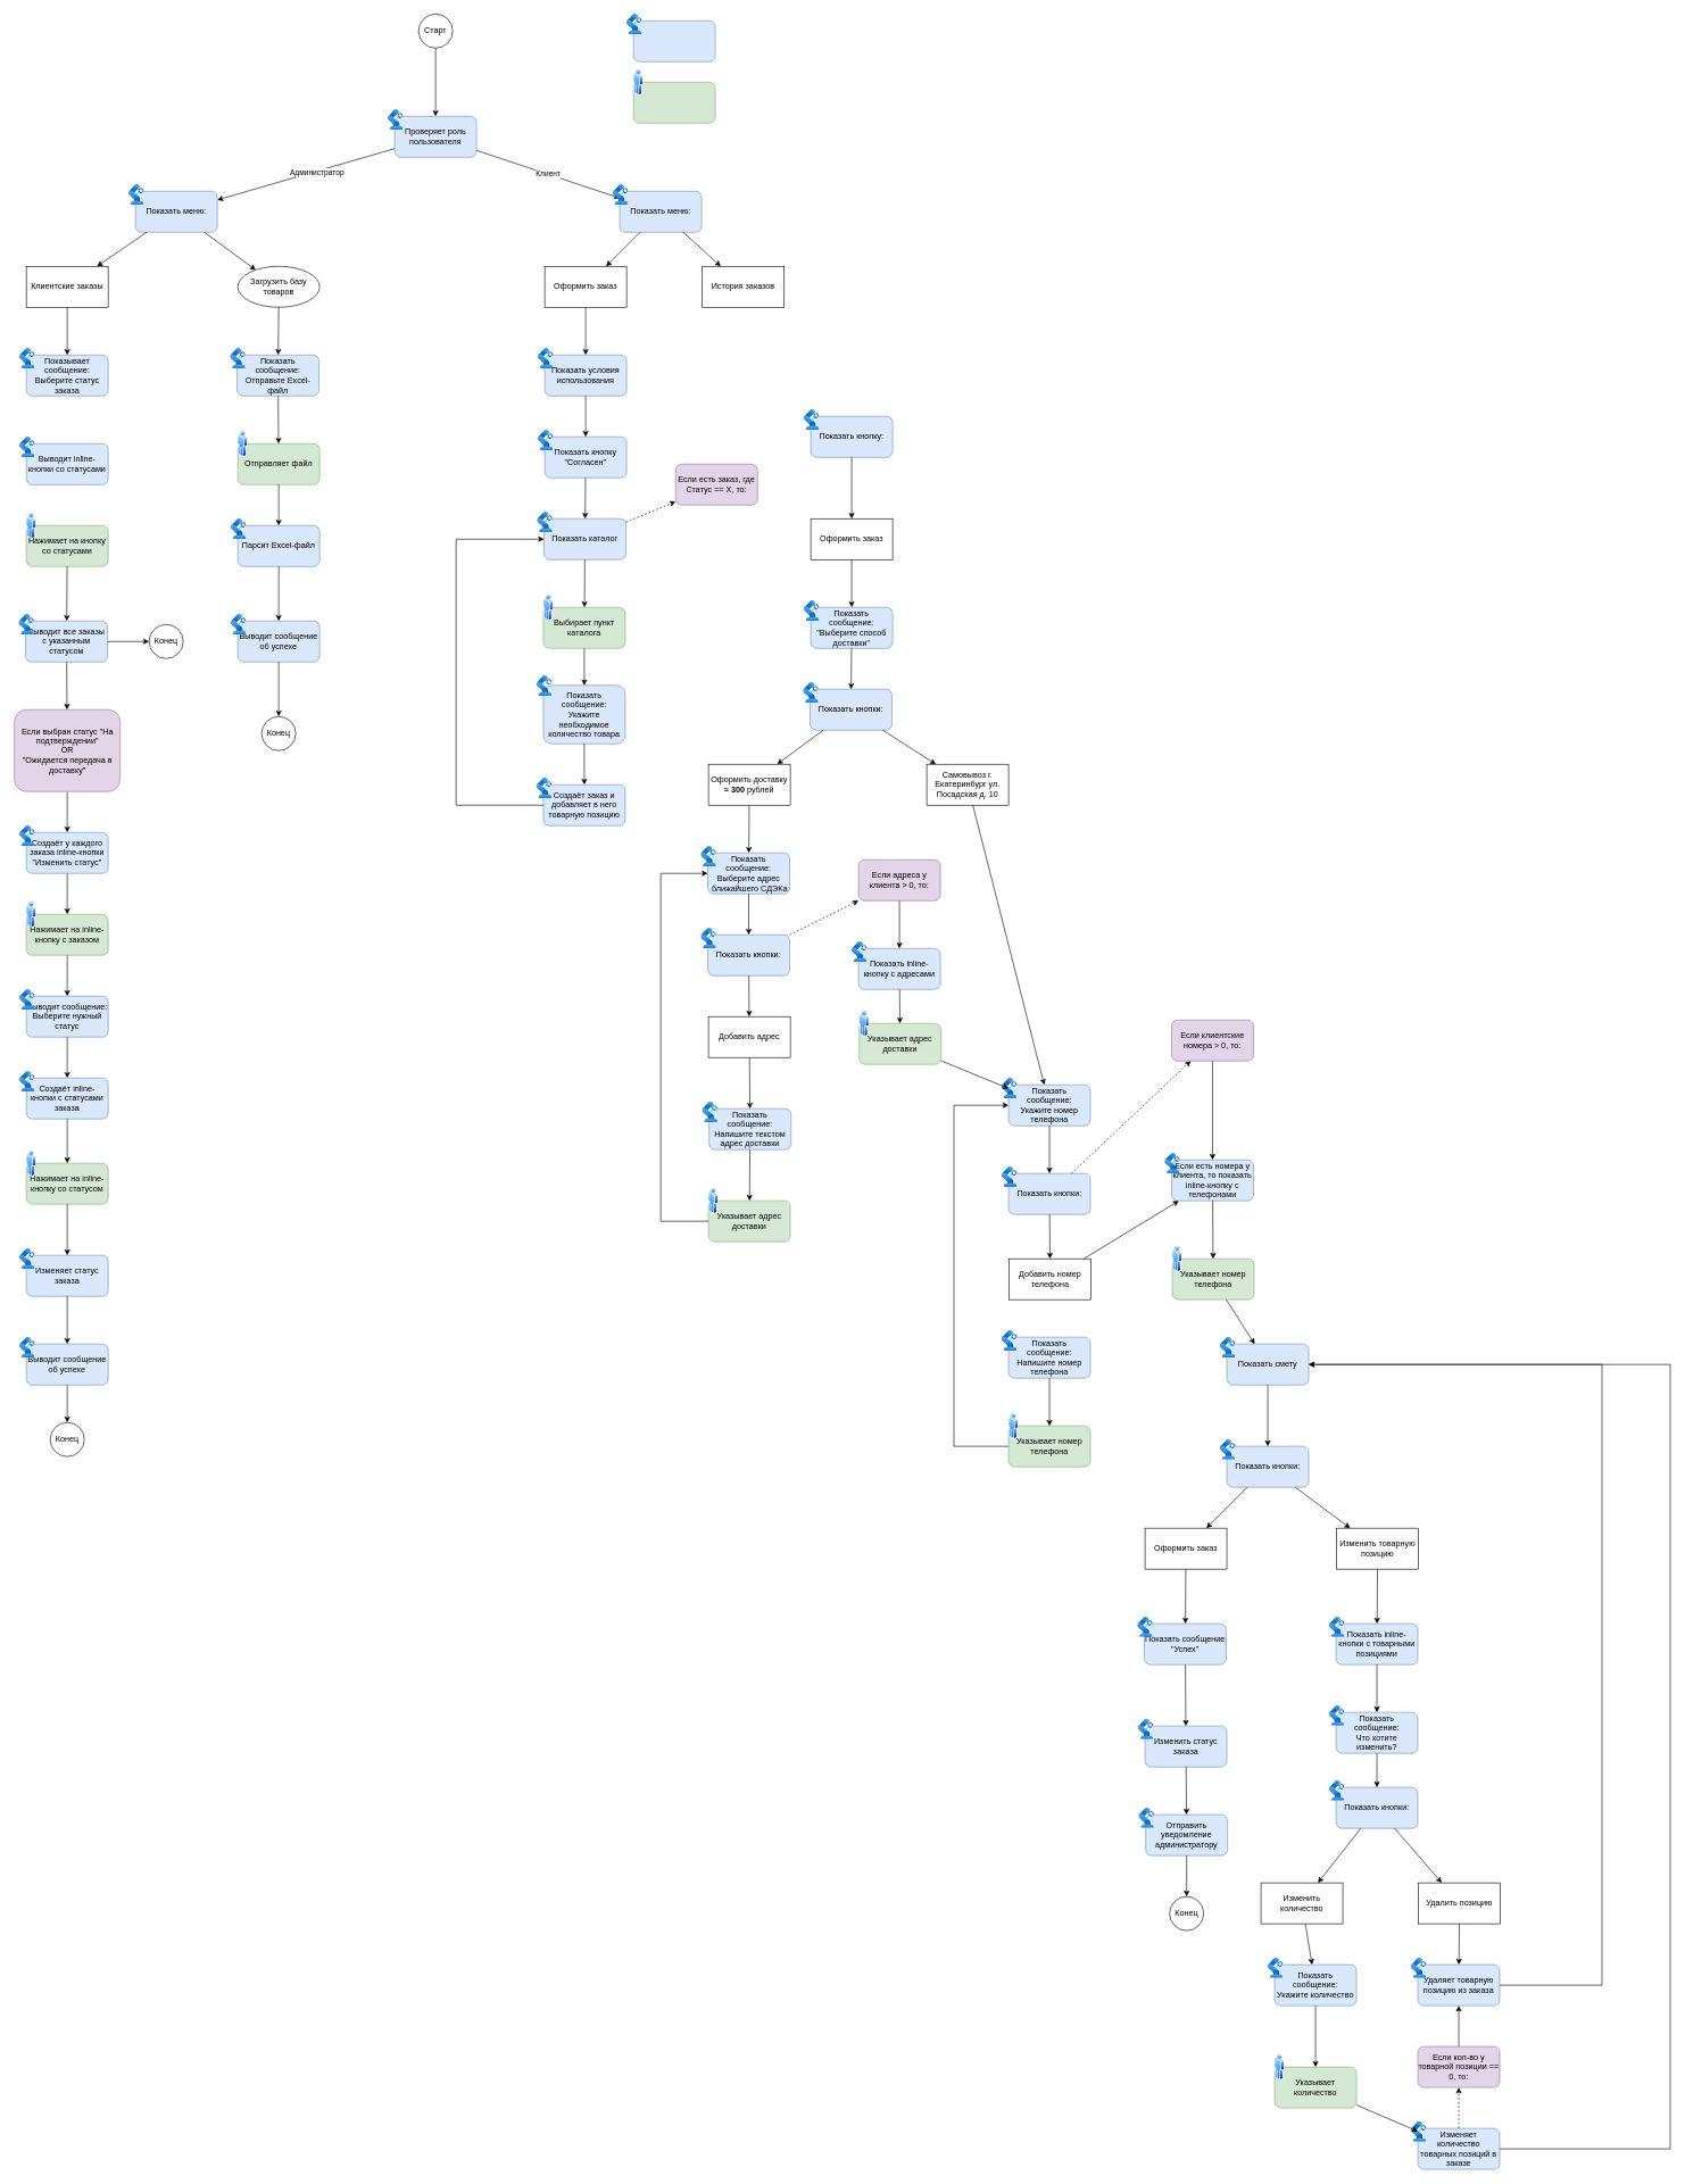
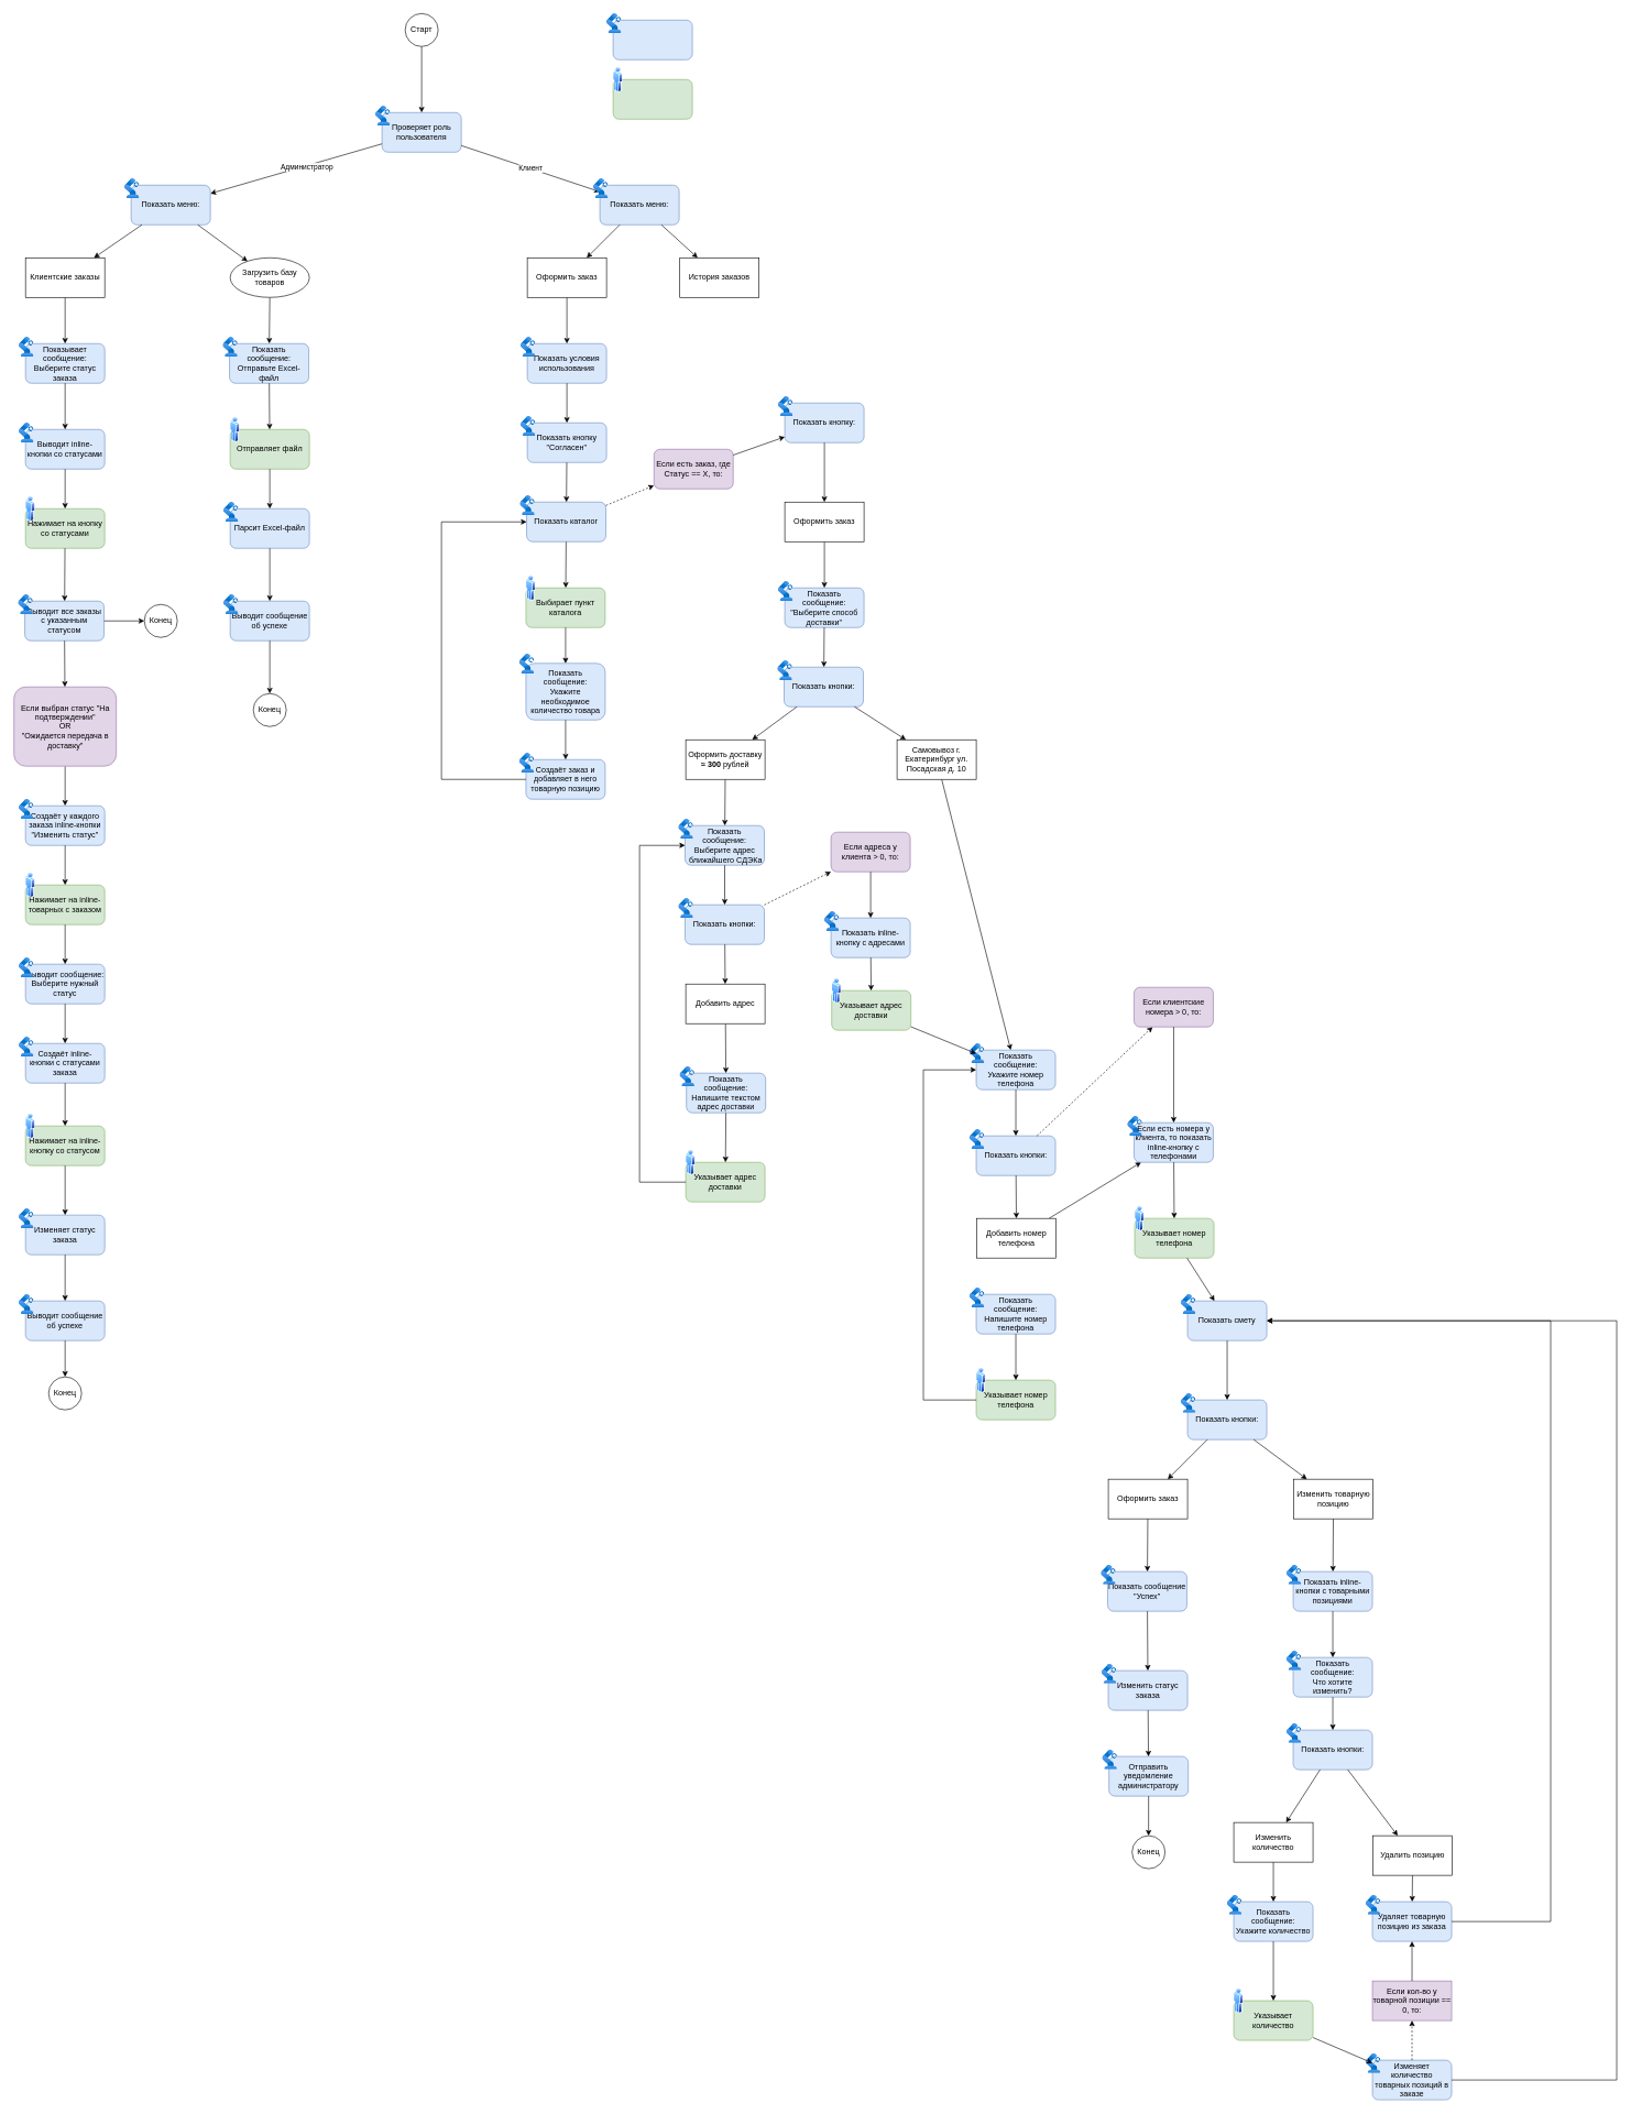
+ <mxCell id="226" style="edgeStyle=none;rounded=0;orthogonalLoop=1;jettySize=auto;html=1;" edge="1" parent="1" source="221" target="224"><mxGeometry relative="1" as="geometry" /></mxCell>
+ <mxCell id="183" style="edgeStyle=none;rounded=0;orthogonalLoop=1;jettySize=auto;html=1;" edge="1" parent="1" source="182" target="57"><mxGeometry relative="1" as="geometry" /></mxCell>
+ <mxCell id="230" style="edgeStyle=none;rounded=0;orthogonalLoop=1;jettySize=auto;html=1;" edge="1" parent="1" source="224" target="228"><mxGeometry relative="1" as="geometry" /></mxCell>
- <mxCell id="242" value="Нажимает на inline-кнопку с заказом" style="rounded=1;whiteSpace=wrap;html=1;fillColor=#d5e8d4;strokeColor=#82b366;" vertex="1" parent="241"><mxGeometry y="20" width="120" height="60" as="geometry" /></mxCell>
+ <mxCell id="242" value="Нажимает на inline-товарных с заказом" style="rounded=1;whiteSpace=wrap;html=1;fillColor=#d5e8d4;strokeColor=#82b366;" vertex="1" parent="241"><mxGeometry y="20" width="120" height="60" as="geometry" /></mxCell>
- <mxCell id="155" value="Изменить количество" style="rounded=0;whiteSpace=wrap;html=1;" vertex="1" parent="1"><mxGeometry x="1848" y="2760" width="120" height="60" as="geometry" /></mxCell>
+ <mxCell id="155" value="Изменить количество" style="rounded=0;whiteSpace=wrap;html=1;" vertex="1" parent="1"><mxGeometry x="1868" y="2760" width="120" height="60" as="geometry" /></mxCell>
- <mxCell id="159" value="Удалить позицию" style="rounded=0;whiteSpace=wrap;html=1;" vertex="1" parent="1"><mxGeometry x="2079" y="2760" width="120" height="60" as="geometry" /></mxCell>
+ <mxCell id="159" value="Удалить позицию" style="rounded=0;whiteSpace=wrap;html=1;" vertex="1" parent="1"><mxGeometry x="2079" y="2780" width="120" height="60" as="geometry" /></mxCell>
- <mxCell id="176" value="Если кол-во у товарной позиции == 0, то:" style="rounded=1;whiteSpace=wrap;html=1;fillColor=#e1d5e7;strokeColor=#9673a6;" vertex="1" parent="175"><mxGeometry x="10" y="10" width="120" height="60" as="geometry" /></mxCell>
+ <mxCell id="176" value="Если кол-во у товарной позиции == 0, то:" style="whiteSpace=wrap;html=1;fillColor=#e1d5e7;strokeColor=#9673a6;rounded=0;" vertex="1" parent="175"><mxGeometry x="10" y="10" width="120" height="60" as="geometry" /></mxCell>
